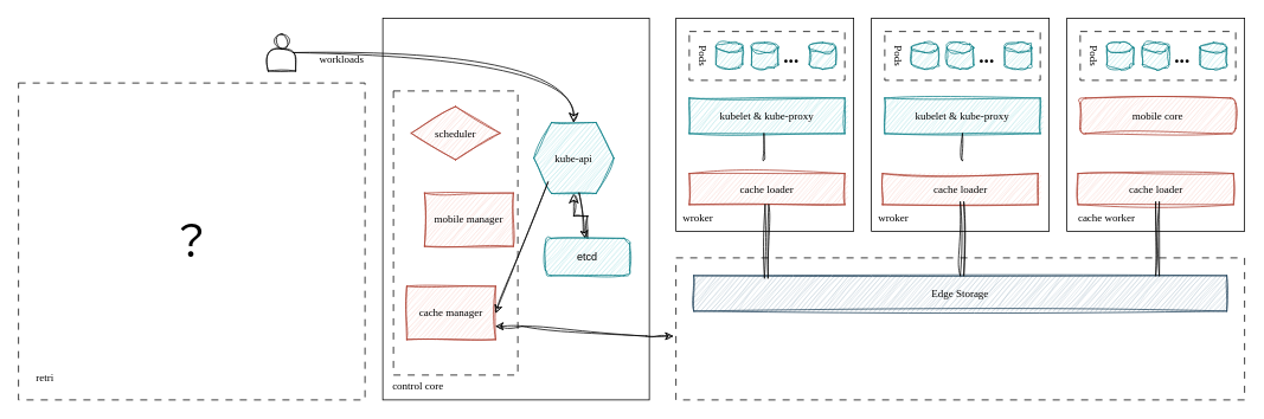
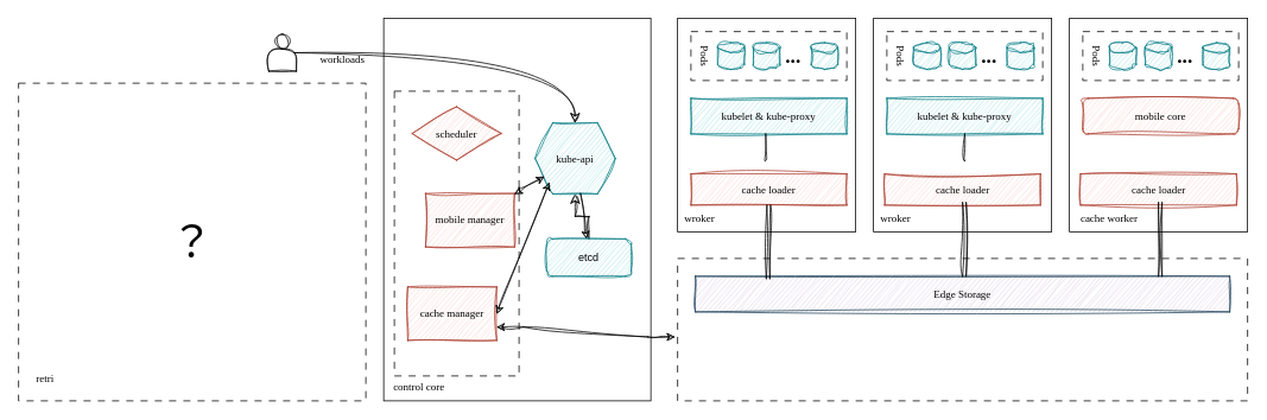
+ <mxCell id="42" style="edgeStyle=none;curved=1;rounded=0;orthogonalLoop=1;jettySize=auto;html=1;fontSize=12;sketch=1;curveFitting=1;jiggle=2;startArrow=classic;startFill=1;fontFamily=Comic Sans MS;" parent="1" source="6" target="21" edge="1"><mxGeometry relative="1" as="geometry" /></mxCell>
- <mxCell id="46" style="edgeStyle=none;curved=1;rounded=0;orthogonalLoop=1;jettySize=auto;html=1;entryX=0.178;entryY=0.839;entryDx=0;entryDy=0;entryPerimeter=0;fontSize=12;exitX=1;exitY=0.5;exitDx=0;exitDy=0;sketch=1;curveFitting=1;jiggle=2;startArrow=classic;startFill=1;fontFamily=Comic Sans MS;endArrow=none;" parent="1" source="5" target="21" edge="1"><mxGeometry relative="1" as="geometry" /></mxCell>
+ <mxCell id="46" style="edgeStyle=none;curved=1;rounded=0;orthogonalLoop=1;jettySize=auto;html=1;entryX=0.178;entryY=0.839;entryDx=0;entryDy=0;entryPerimeter=0;fontSize=12;exitX=1;exitY=0.5;exitDx=0;exitDy=0;sketch=1;curveFitting=1;jiggle=2;startArrow=classic;startFill=1;fontFamily=Comic Sans MS;" parent="1" source="5" target="21" edge="1"><mxGeometry relative="1" as="geometry" /></mxCell>
- <mxCell id="47" value="Edge Storage" style="rounded=0;whiteSpace=wrap;html=1;sketch=1;curveFitting=1;jiggle=2;fillColor=#bac8d3;strokeColor=#23445d;fontFamily=Comic Sans MS;" parent="1" vertex="1"><mxGeometry x="780" y="310" width="600" height="40" as="geometry" /></mxCell>
+ <mxCell id="47" value="Edge Storage" style="rounded=0;whiteSpace=wrap;html=1;sketch=1;curveFitting=1;jiggle=2;fillColor=#e1d5e7;strokeColor=#23445d;fontFamily=Comic Sans MS;" parent="1" vertex="1"><mxGeometry x="780" y="310" width="600" height="40" as="geometry" /></mxCell>
